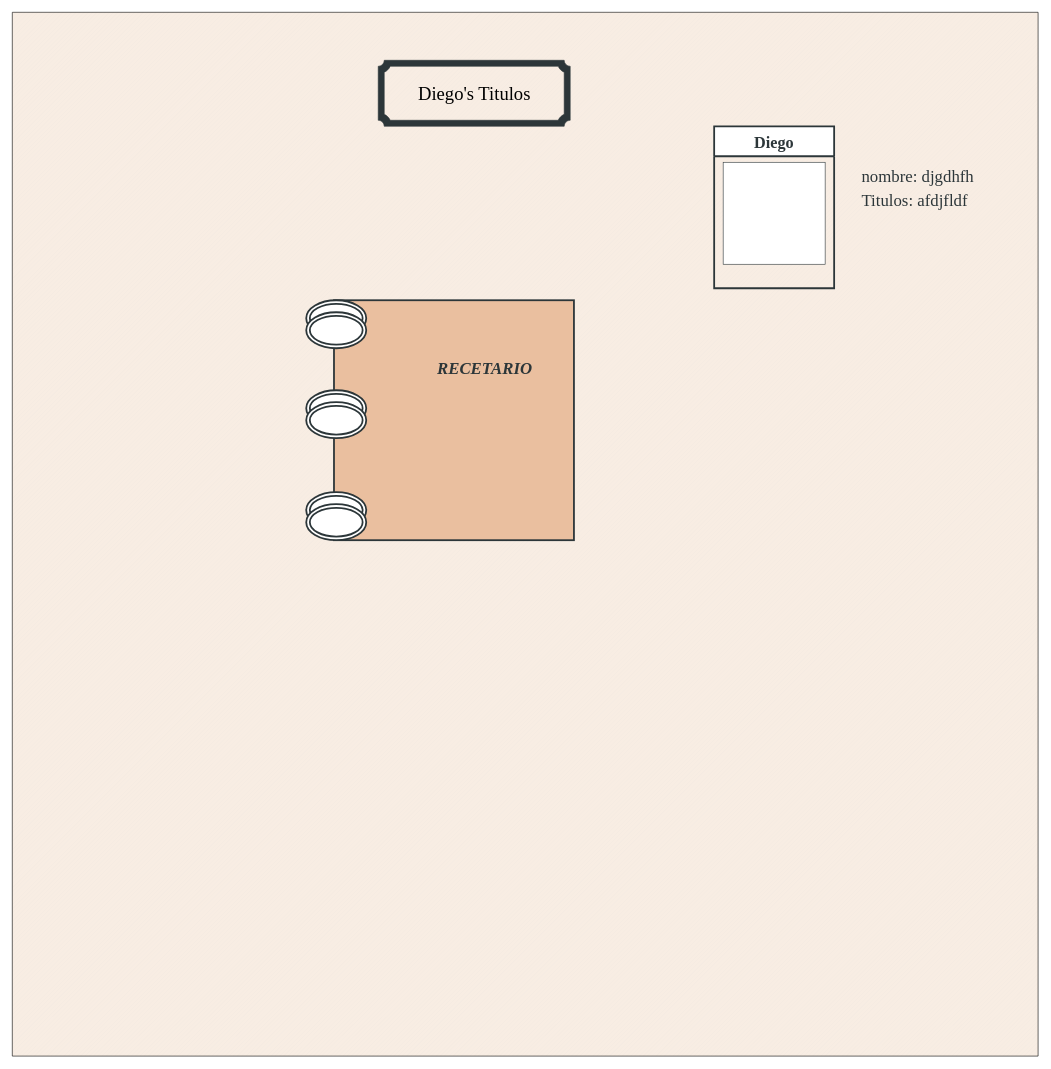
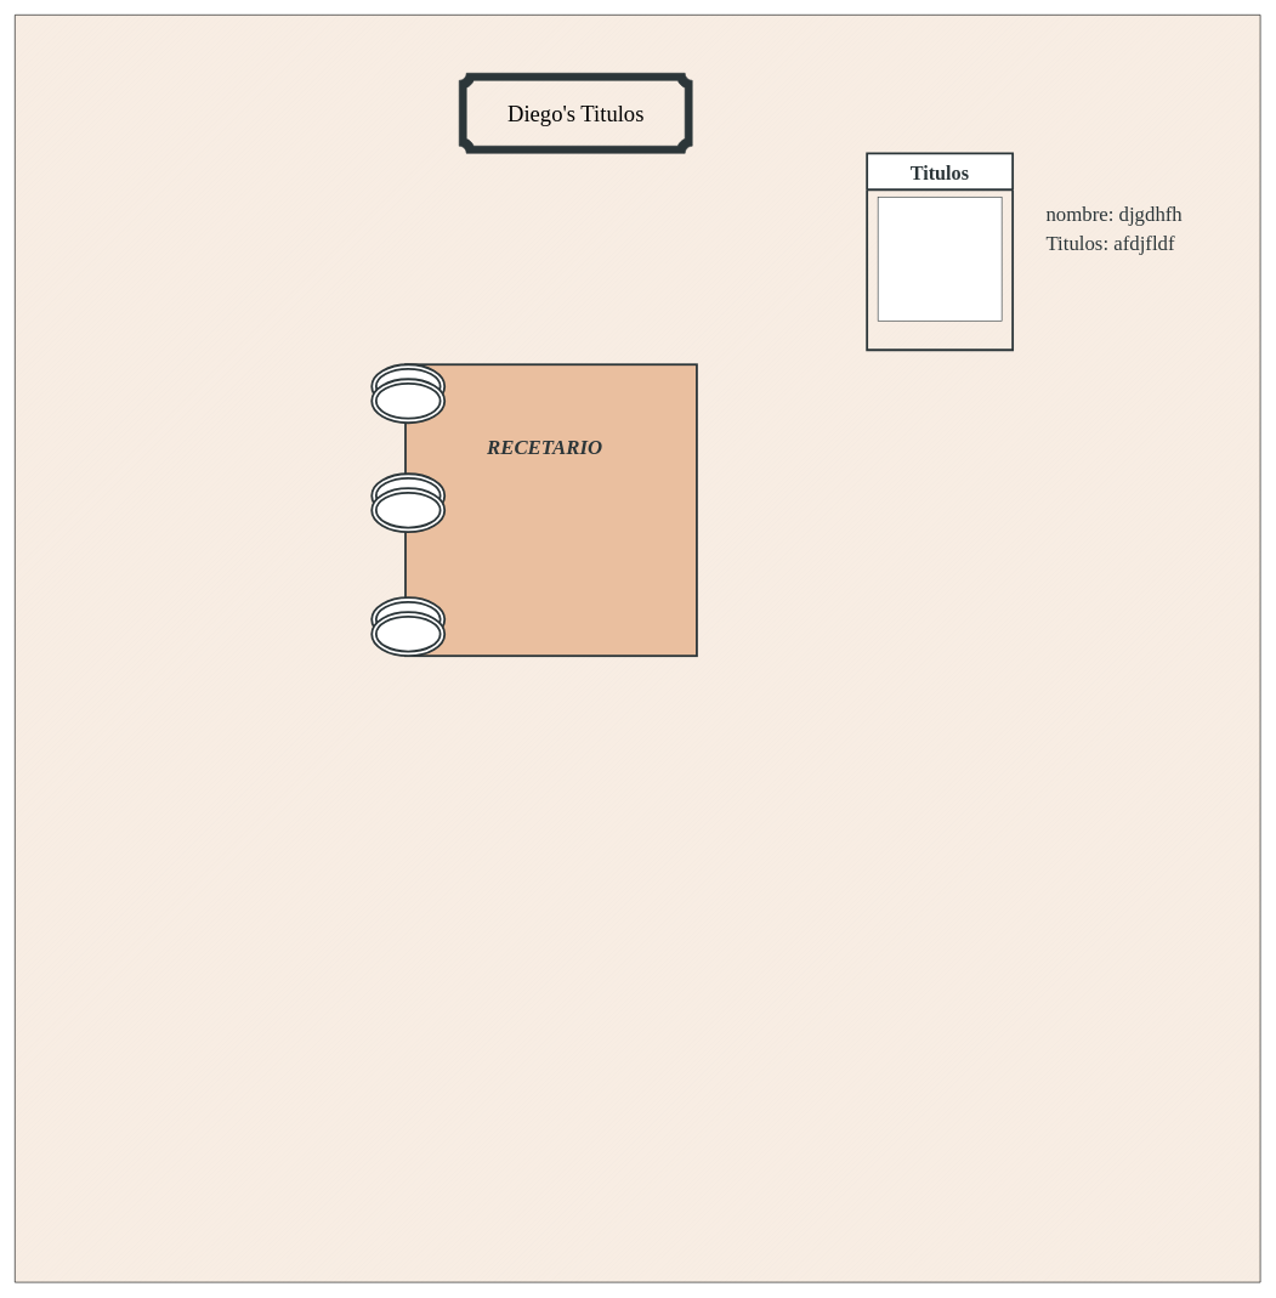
- <mxCell id="5" value="Diego" style="swimlane;startSize=50;strokeColor=#2C3639;fontFamily=Times New Roman;fontSize=27;fontColor=#2C3639;fillColor=#FFFFFF;strokeWidth=3;labelPosition=center;verticalLabelPosition=middle;align=center;verticalAlign=middle;textDirection=ltr;" vertex="1" parent="1"><mxGeometry x="1190" y="210" width="200" height="270" as="geometry" /></mxCell>
+ <mxCell id="5" value="Titulos" style="swimlane;startSize=50;strokeColor=#2C3639;fontFamily=Times New Roman;fontSize=27;fontColor=#2C3639;fillColor=#FFFFFF;strokeWidth=3;labelPosition=center;verticalLabelPosition=middle;align=center;verticalAlign=middle;textDirection=ltr;" vertex="1" parent="1"><mxGeometry x="1190" y="210" width="200" height="270" as="geometry" /></mxCell>
- <mxCell id="14" value="RECETARIO" style="text;strokeColor=none;fillColor=none;align=left;verticalAlign=middle;spacingLeft=4;spacingRight=4;overflow=hidden;points=[[0,0.5],[1,0.5]];portConstraint=eastwest;rotatable=0;strokeWidth=3;fontFamily=Times New Roman;fontSize=28;fontColor=#2C3639;fontStyle=3" vertex="1" parent="1"><mxGeometry x="722.5" y="580" width="187.5" height="60" as="geometry" /></mxCell>
+ <mxCell id="14" value="RECETARIO" style="text;strokeColor=none;fillColor=none;align=left;verticalAlign=middle;spacingLeft=4;spacingRight=4;overflow=hidden;points=[[0,0.5],[1,0.5]];portConstraint=eastwest;rotatable=0;strokeWidth=3;fontFamily=Times New Roman;fontSize=28;fontColor=#2C3639;fontStyle=3" vertex="1" parent="1"><mxGeometry x="662.5" y="580" width="187.5" height="60" as="geometry" /></mxCell>
